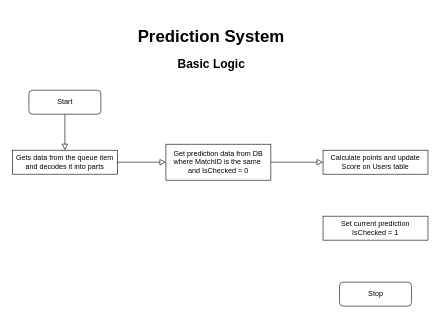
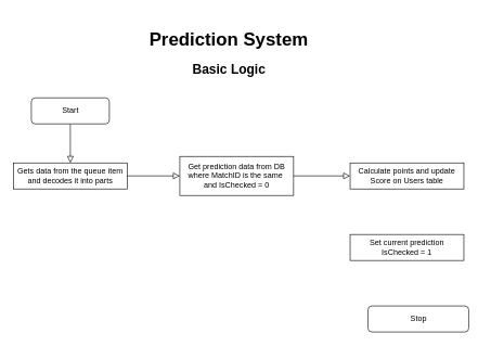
- <mxCell id="12" value="Stop" style="rounded=1;whiteSpace=wrap;html=1;fontSize=12;glass=0;strokeWidth=1;shadow=0;" vertex="1" parent="1"><mxGeometry x="565.5" y="470" width="120" height="40" as="geometry" /></mxCell>
+ <mxCell id="12" value="Stop" style="rounded=1;whiteSpace=wrap;html=1;fontSize=12;glass=0;strokeWidth=1;shadow=0;" vertex="1" parent="1"><mxGeometry x="565.5" y="470" width="155" height="40" as="geometry" /></mxCell>
